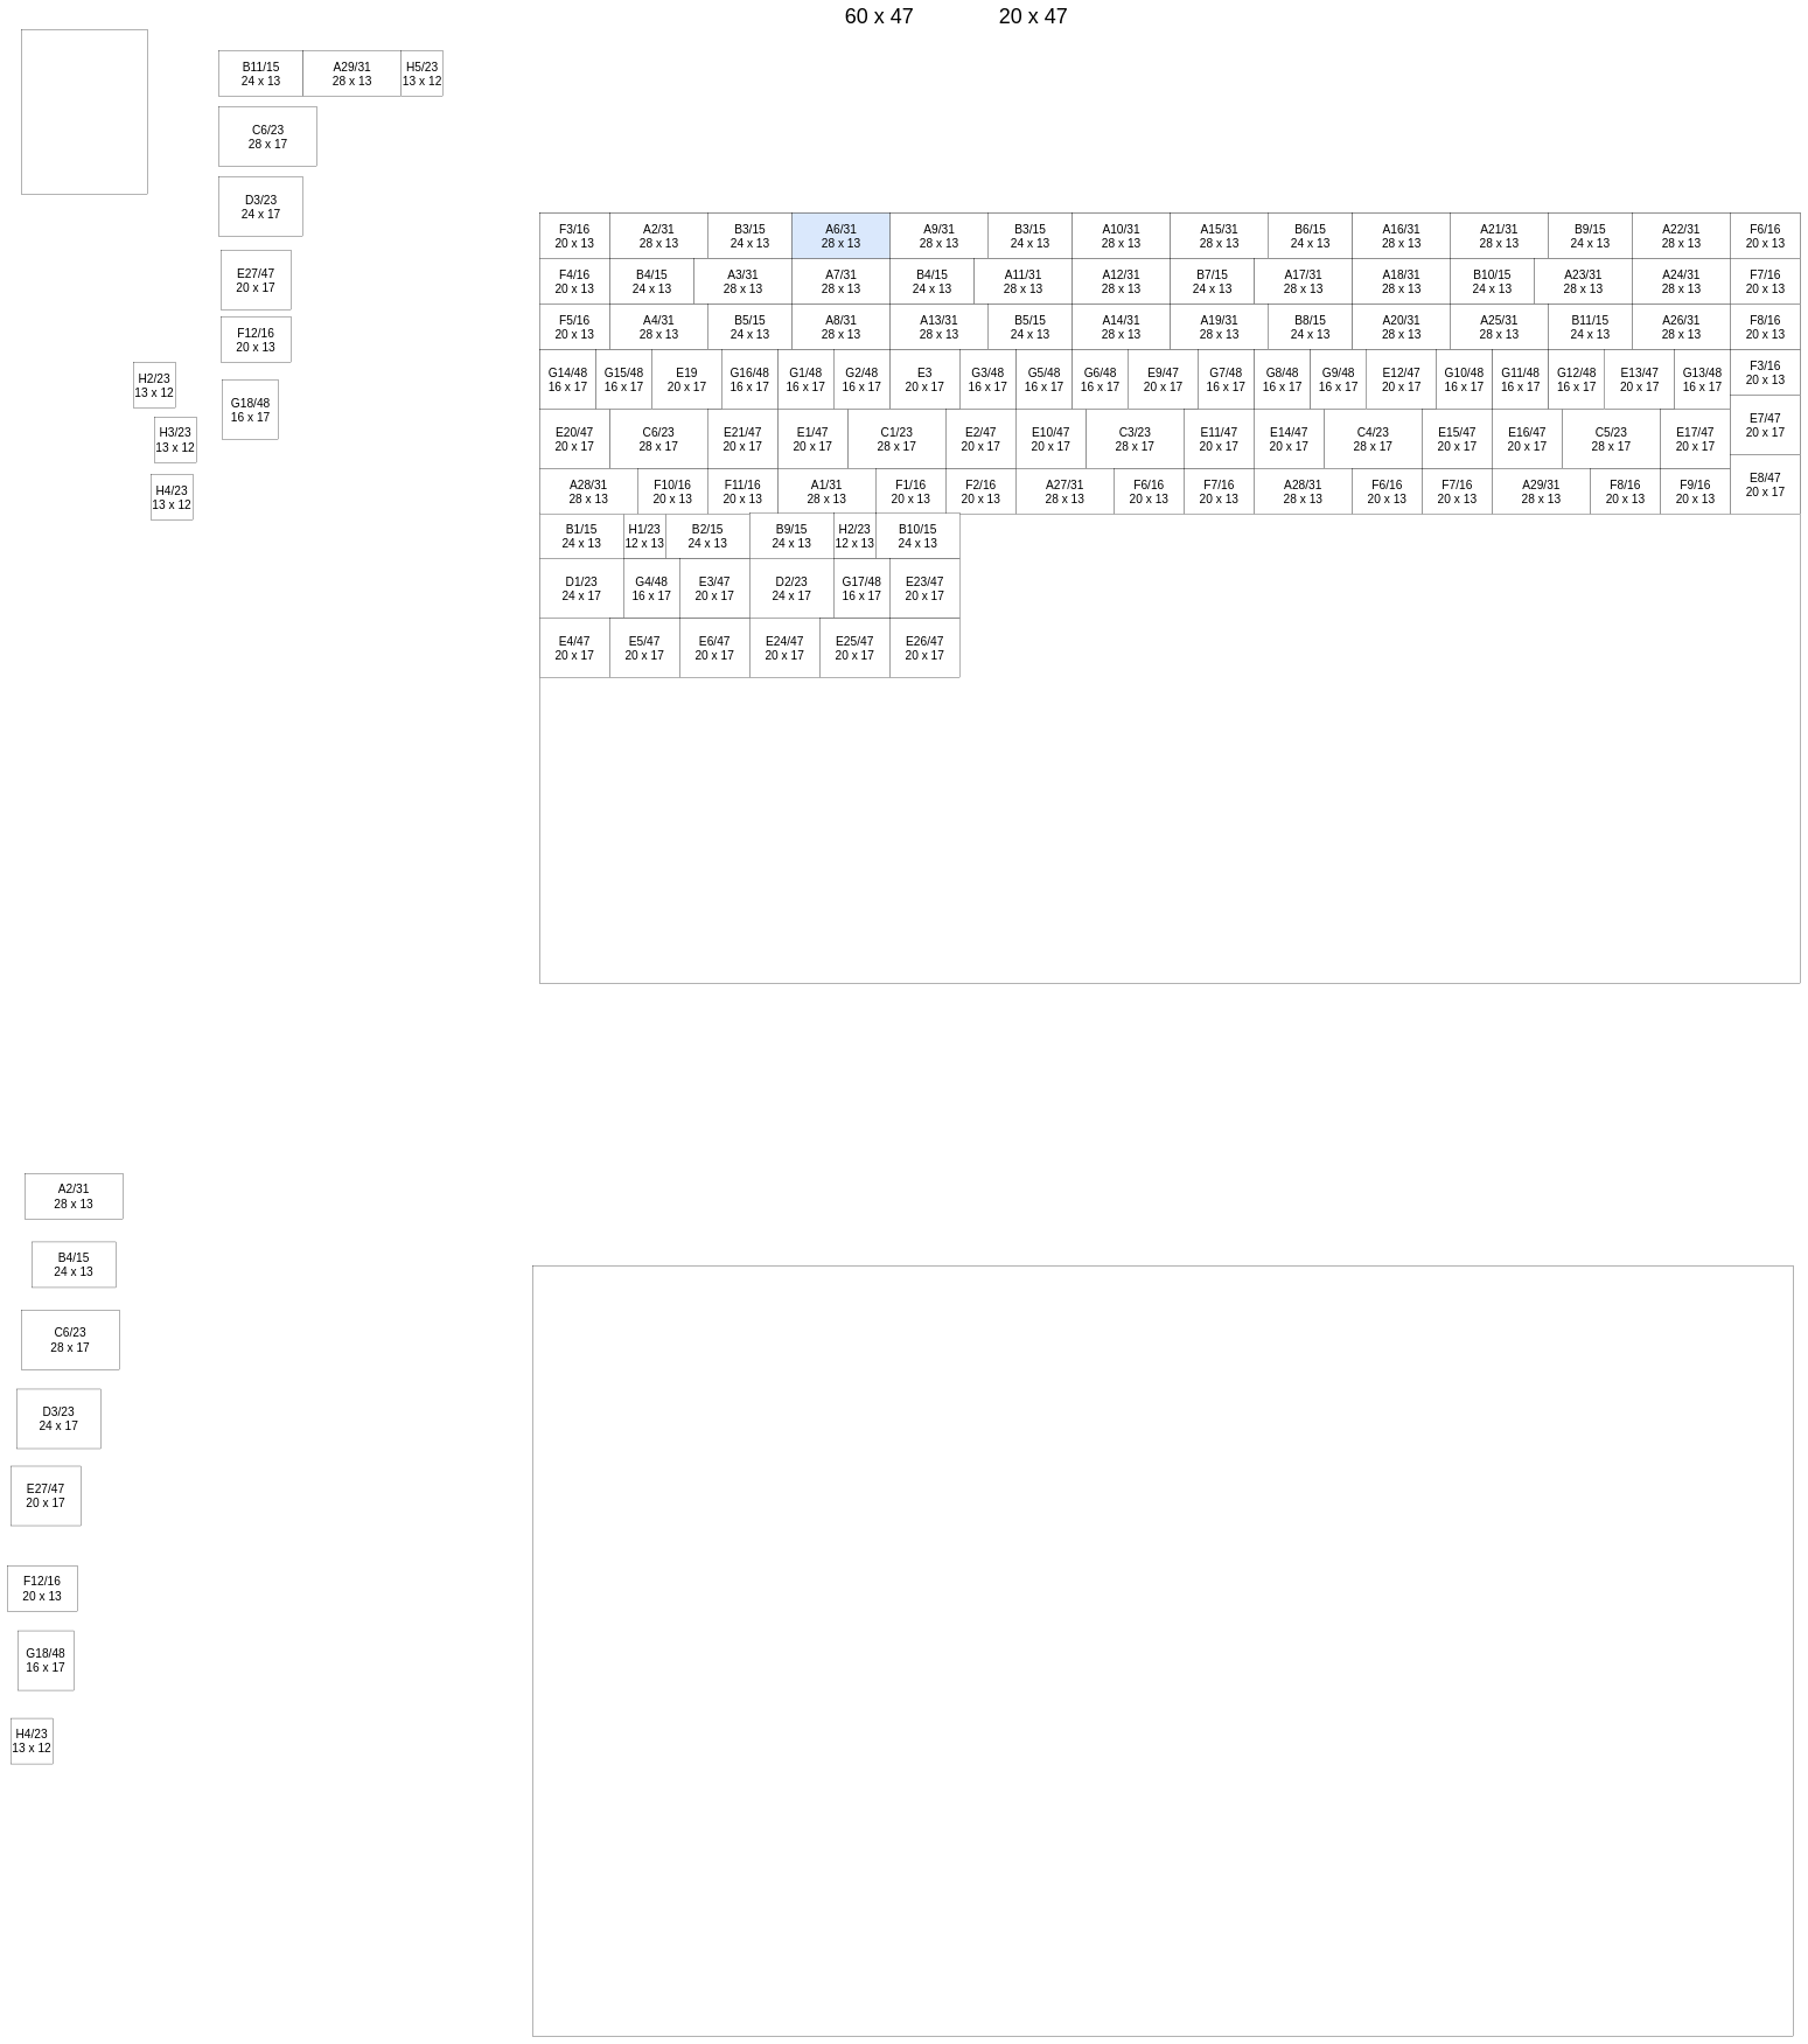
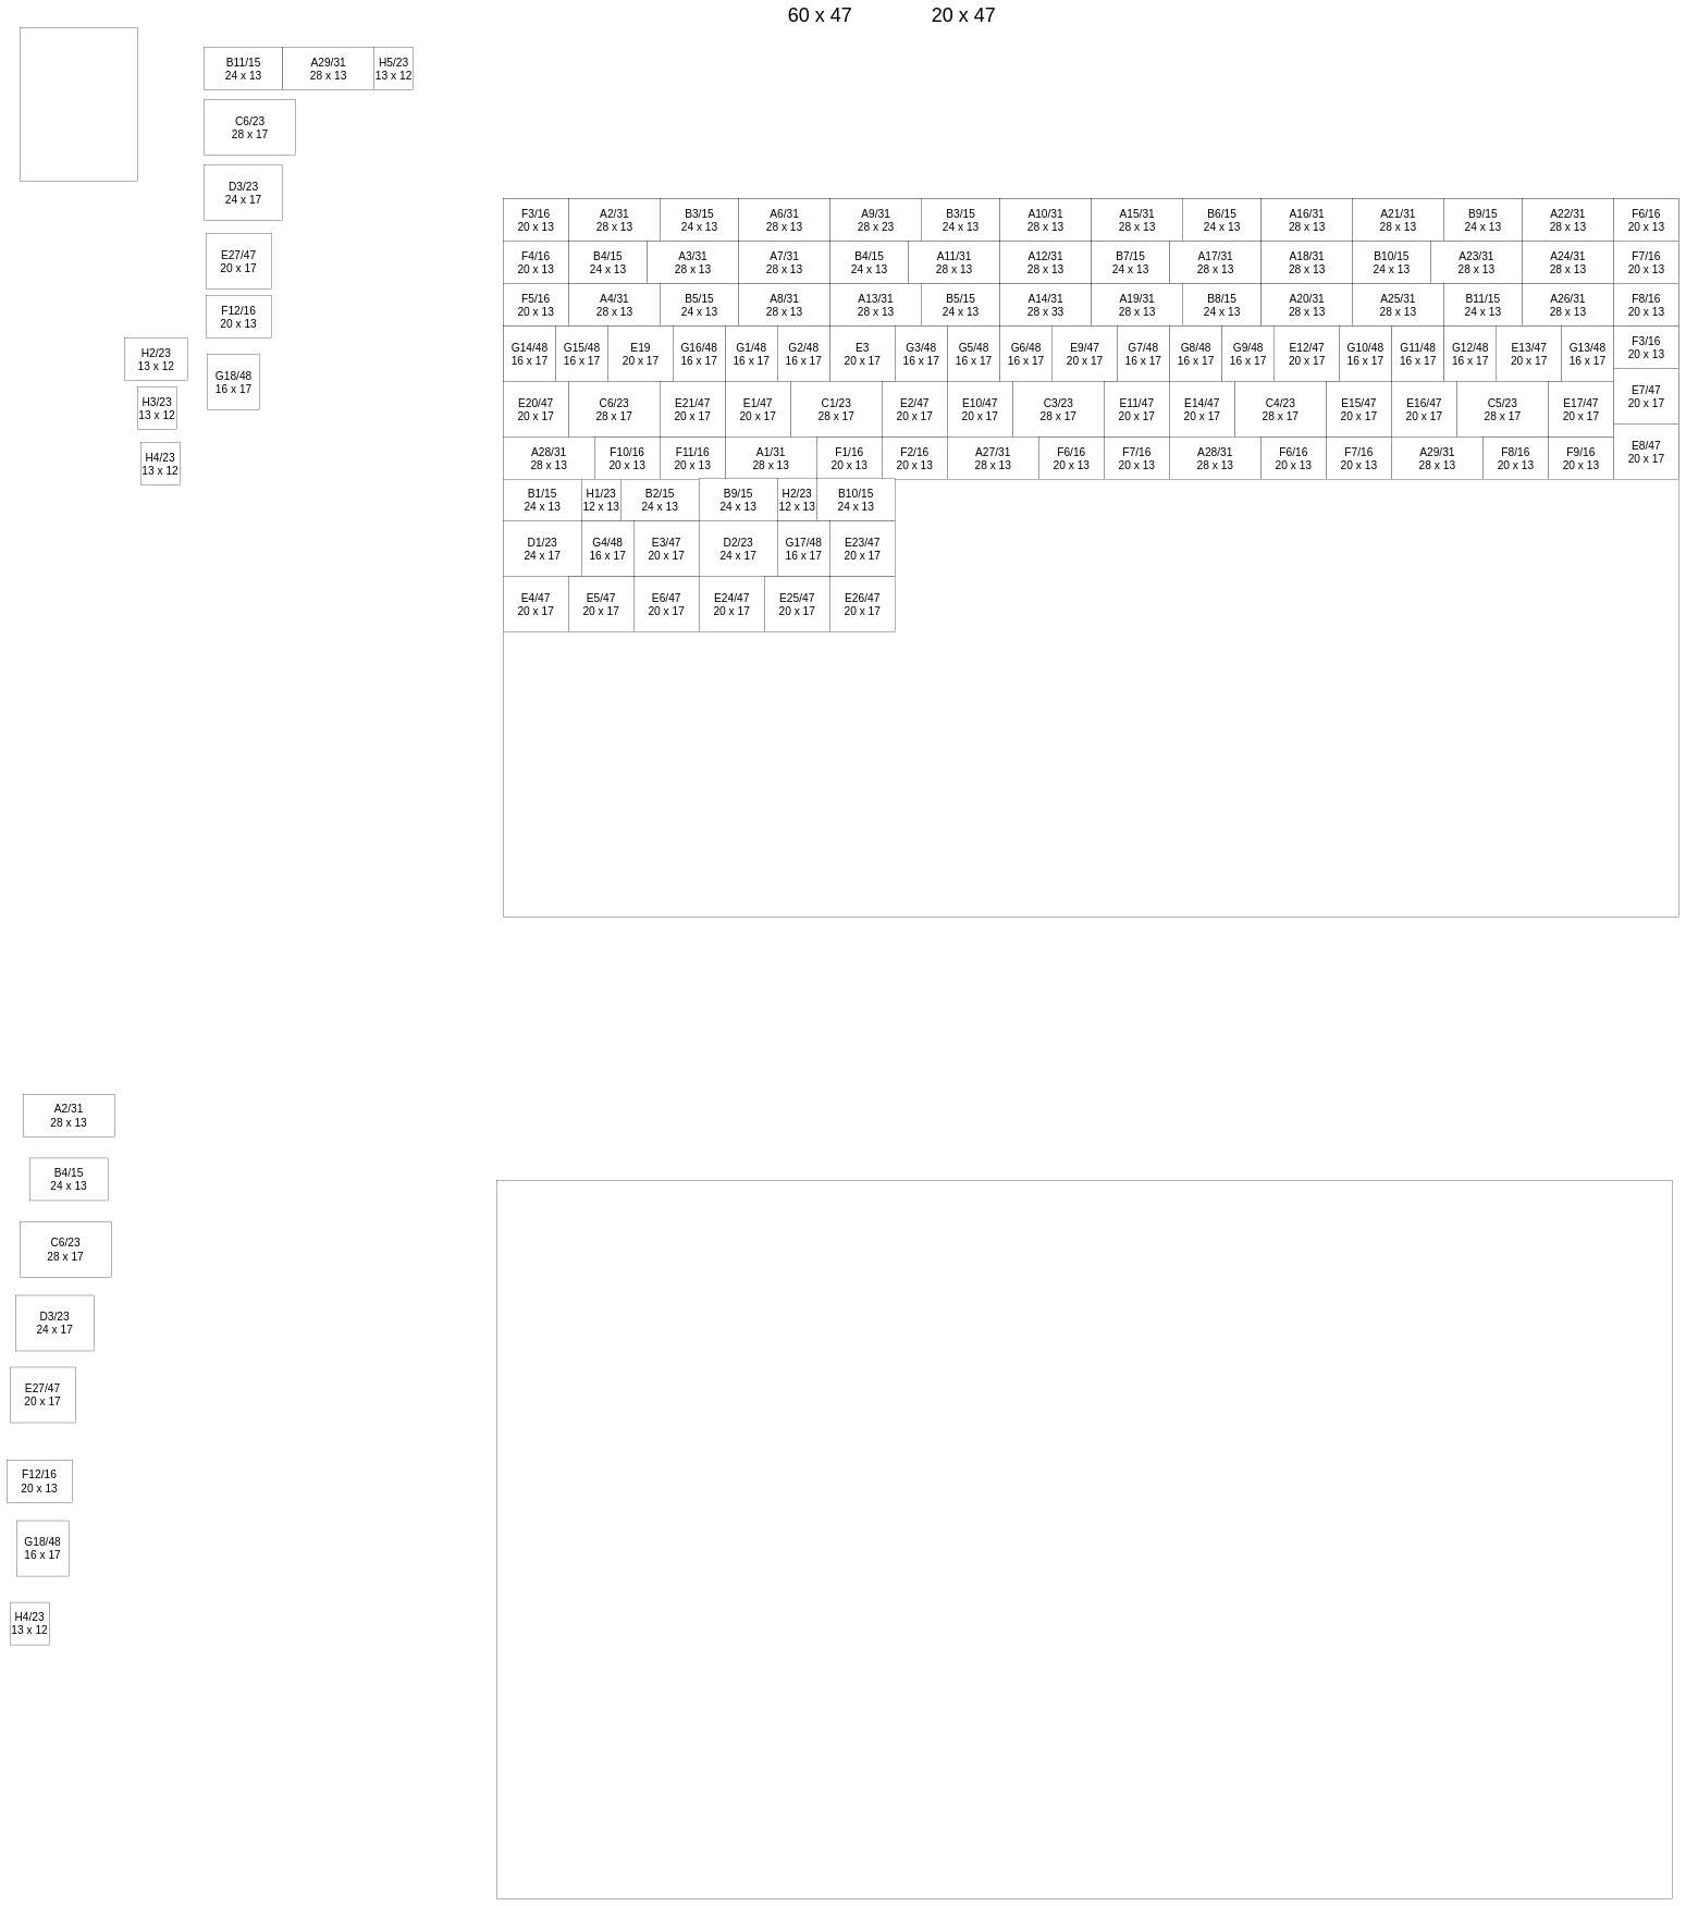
- <mxCell id="41" value="A6/31&lt;br&gt;28 x 13" style="rounded=0;whiteSpace=wrap;html=1;direction=north;fontSize=34;fillColor=#dae8fc;" parent="1" vertex="1"><mxGeometry x="2261" y="608" width="280" height="130" as="geometry" /></mxCell>
+ <mxCell id="41" value="A6/31&lt;br&gt;28 x 13" style="rounded=0;whiteSpace=wrap;html=1;direction=north;fontSize=34;" parent="1" vertex="1"><mxGeometry x="2261" y="608" width="280" height="130" as="geometry" /></mxCell>
- <mxCell id="45" value="A9/31&lt;br&gt;28 x 13" style="rounded=0;whiteSpace=wrap;html=1;direction=north;fontSize=34;" parent="1" vertex="1"><mxGeometry x="2541" y="608" width="280" height="130" as="geometry" /></mxCell>
+ <mxCell id="45" value="A9/31&lt;br&gt;28 x 23" style="rounded=0;whiteSpace=wrap;html=1;direction=north;fontSize=34;" parent="1" vertex="1"><mxGeometry x="2541" y="608" width="280" height="130" as="geometry" /></mxCell>
- <mxCell id="52" value="A14/31&lt;br&gt;28 x 13" style="rounded=0;whiteSpace=wrap;html=1;direction=north;fontSize=34;" parent="1" vertex="1"><mxGeometry x="3061" y="868" width="280" height="130" as="geometry" /></mxCell>
+ <mxCell id="52" value="A14/31&lt;br&gt;28 x 33" style="rounded=0;whiteSpace=wrap;html=1;direction=north;fontSize=34;" parent="1" vertex="1"><mxGeometry x="3061" y="868" width="280" height="130" as="geometry" /></mxCell>
- <mxCell id="24" value="H2/23&lt;br&gt;13 x 12" style="rounded=0;whiteSpace=wrap;html=1;fontSize=34;direction=north;" parent="1" vertex="1"><mxGeometry x="380" y="1035" width="120" height="130" as="geometry" /></mxCell>
+ <mxCell id="24" value="H2/23&lt;br&gt;13 x 12" style="rounded=0;whiteSpace=wrap;html=1;fontSize=34;direction=north;" parent="1" vertex="1"><mxGeometry x="380" y="1035" width="195" height="130" as="geometry" /></mxCell>
- <mxCell id="25" value="H3/23&lt;br&gt;13 x 12" style="rounded=0;whiteSpace=wrap;html=1;fontSize=34;direction=north;" parent="1" vertex="1"><mxGeometry x="440" y="1190" width="120" height="130" as="geometry" /></mxCell>
+ <mxCell id="25" value="H3/23&lt;br&gt;13 x 12" style="rounded=0;whiteSpace=wrap;html=1;fontSize=34;direction=north;" parent="1" vertex="1"><mxGeometry x="420" y="1185" width="120" height="130" as="geometry" /></mxCell>
